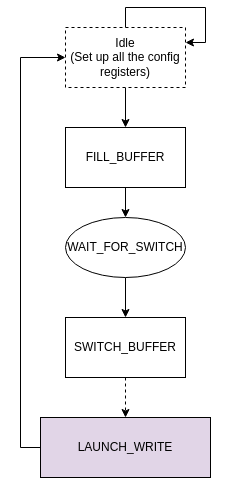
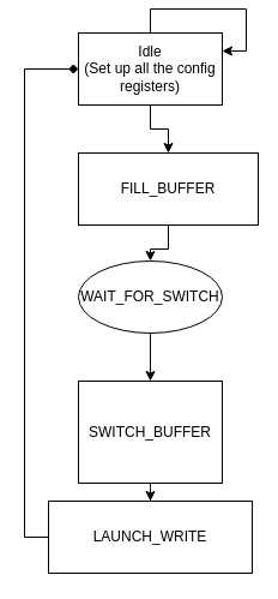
- <mxCell id="10" style="edgeStyle=orthogonalEdgeStyle;rounded=0;orthogonalLoop=1;jettySize=auto;html=1;entryX=0;entryY=0.5;entryDx=0;entryDy=0;" edge="1" parent="1" source="11" target="3"><mxGeometry relative="1" as="geometry"><Array as="points"><mxPoint x="20" y="440" /><mxPoint x="20" y="50" /></Array></mxGeometry></mxCell>
+ <mxCell id="10" style="edgeStyle=orthogonalEdgeStyle;rounded=0;orthogonalLoop=1;jettySize=auto;html=1;entryX=0;entryY=0.5;entryDx=0;entryDy=0;endArrow=diamond;" edge="1" parent="1" source="11" target="3"><mxGeometry relative="1" as="geometry"><Array as="points"><mxPoint x="20" y="440" /><mxPoint x="20" y="50" /></Array></mxGeometry></mxCell>
- <mxCell id="3" value="Idle&lt;div&gt;(Set up all the config registers)&lt;/div&gt;" style="rounded=0;whiteSpace=wrap;html=1;dashed=1;" vertex="1" parent="1"><mxGeometry x="65" y="20" width="120" height="60" as="geometry" /></mxCell>
+ <mxCell id="3" value="Idle&lt;div&gt;(Set up all the config registers)&lt;/div&gt;" style="rounded=0;whiteSpace=wrap;html=1;" vertex="1" parent="1"><mxGeometry x="65" y="20" width="120" height="60" as="geometry" /></mxCell>
- <mxCell id="5" value="FILL_BUFFER" style="rounded=0;whiteSpace=wrap;html=1;" vertex="1" parent="1"><mxGeometry x="65" y="120" width="120" height="60" as="geometry" /></mxCell>
+ <mxCell id="5" value="FILL_BUFFER" style="rounded=0;whiteSpace=wrap;html=1;" vertex="1" parent="1"><mxGeometry x="65" y="120" width="150" height="60" as="geometry" /></mxCell>
- <mxCell id="9" value="SWITCH_BUFFER" style="rounded=0;whiteSpace=wrap;html=1;" vertex="1" parent="1"><mxGeometry x="65" y="310" width="120" height="60" as="geometry" /></mxCell>
+ <mxCell id="9" value="SWITCH_BUFFER" style="rounded=0;whiteSpace=wrap;html=1;" vertex="1" parent="1"><mxGeometry x="65" y="310" width="120" height="85" as="geometry" /></mxCell>
- <mxCell id="11" value="LAUNCH_WRITE" style="rounded=0;whiteSpace=wrap;html=1;fillColor=#e1d5e7;" vertex="1" parent="1"><mxGeometry x="40" y="410" width="170" height="60" as="geometry" /></mxCell>
+ <mxCell id="11" value="LAUNCH_WRITE" style="rounded=0;whiteSpace=wrap;html=1;" vertex="1" parent="1"><mxGeometry x="40" y="410" width="170" height="60" as="geometry" /></mxCell>
